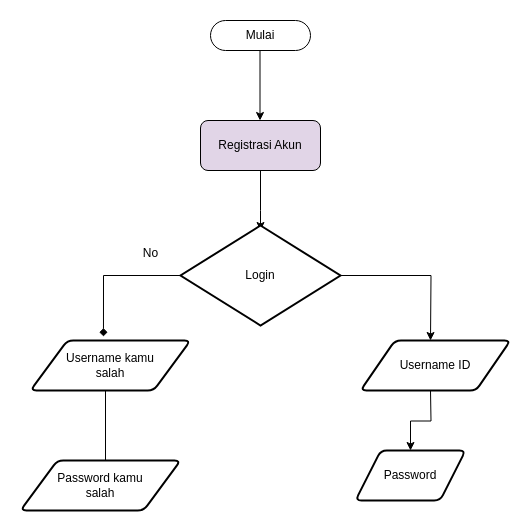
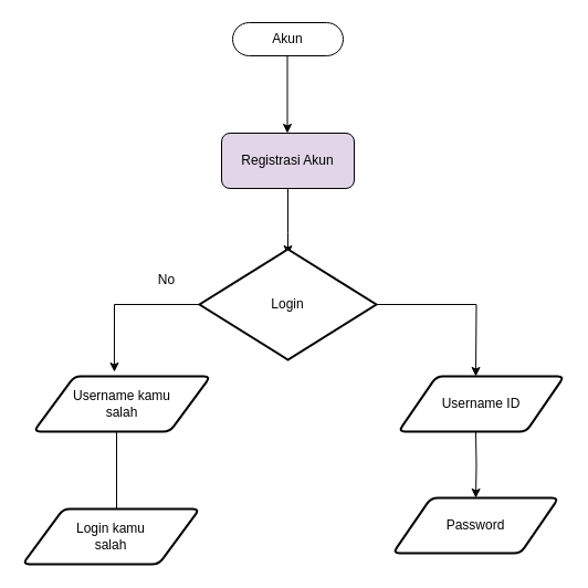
- <mxCell id="3" value="Mulai" style="html=1;dashed=0;whiteSpace=wrap;shape=mxgraph.dfd.start" vertex="1" parent="1"><mxGeometry x="210" y="20" width="100" height="30" as="geometry" /></mxCell>
+ <mxCell id="3" value="Akun" style="html=1;dashed=0;whiteSpace=wrap;shape=mxgraph.dfd.start" vertex="1" parent="1"><mxGeometry x="210" y="20" width="100" height="30" as="geometry" /></mxCell>
- <mxCell id="14" style="edgeStyle=orthogonalEdgeStyle;rounded=0;orthogonalLoop=1;jettySize=auto;html=1;exitX=0;exitY=0.5;exitDx=0;exitDy=0;exitPerimeter=0;entryX=0.456;entryY=-0.08;entryDx=0;entryDy=0;entryPerimeter=0;endArrow=diamond;" edge="1" parent="1" source="8" target="12"><mxGeometry relative="1" as="geometry" /></mxCell>
+ <mxCell id="14" style="edgeStyle=orthogonalEdgeStyle;rounded=0;orthogonalLoop=1;jettySize=auto;html=1;exitX=0;exitY=0.5;exitDx=0;exitDy=0;exitPerimeter=0;entryX=0.456;entryY=-0.08;entryDx=0;entryDy=0;entryPerimeter=0;" edge="1" parent="1" source="8" target="12"><mxGeometry relative="1" as="geometry" /></mxCell>
- <mxCell id="9" value="Password" style="shape=parallelogram;html=1;strokeWidth=2;perimeter=parallelogramPerimeter;whiteSpace=wrap;rounded=1;arcSize=12;size=0.23;" vertex="1" parent="1"><mxGeometry x="355" y="450" width="110" height="50" as="geometry" /></mxCell>
+ <mxCell id="9" value="Password" style="shape=parallelogram;html=1;strokeWidth=2;perimeter=parallelogramPerimeter;whiteSpace=wrap;rounded=1;arcSize=12;size=0.23;" vertex="1" parent="1"><mxGeometry x="355" y="450" width="150" height="50" as="geometry" /></mxCell>
- <mxCell id="13" value="Password kamu&lt;br&gt;salah" style="shape=parallelogram;html=1;strokeWidth=2;perimeter=parallelogramPerimeter;whiteSpace=wrap;rounded=1;arcSize=12;size=0.23;" vertex="1" parent="1"><mxGeometry x="20" y="460" width="160" height="50" as="geometry" /></mxCell>
+ <mxCell id="13" value="Login kamu&lt;br&gt;salah" style="shape=parallelogram;html=1;strokeWidth=2;perimeter=parallelogramPerimeter;whiteSpace=wrap;rounded=1;arcSize=12;size=0.23;" vertex="1" parent="1"><mxGeometry x="20" y="460" width="160" height="50" as="geometry" /></mxCell>
